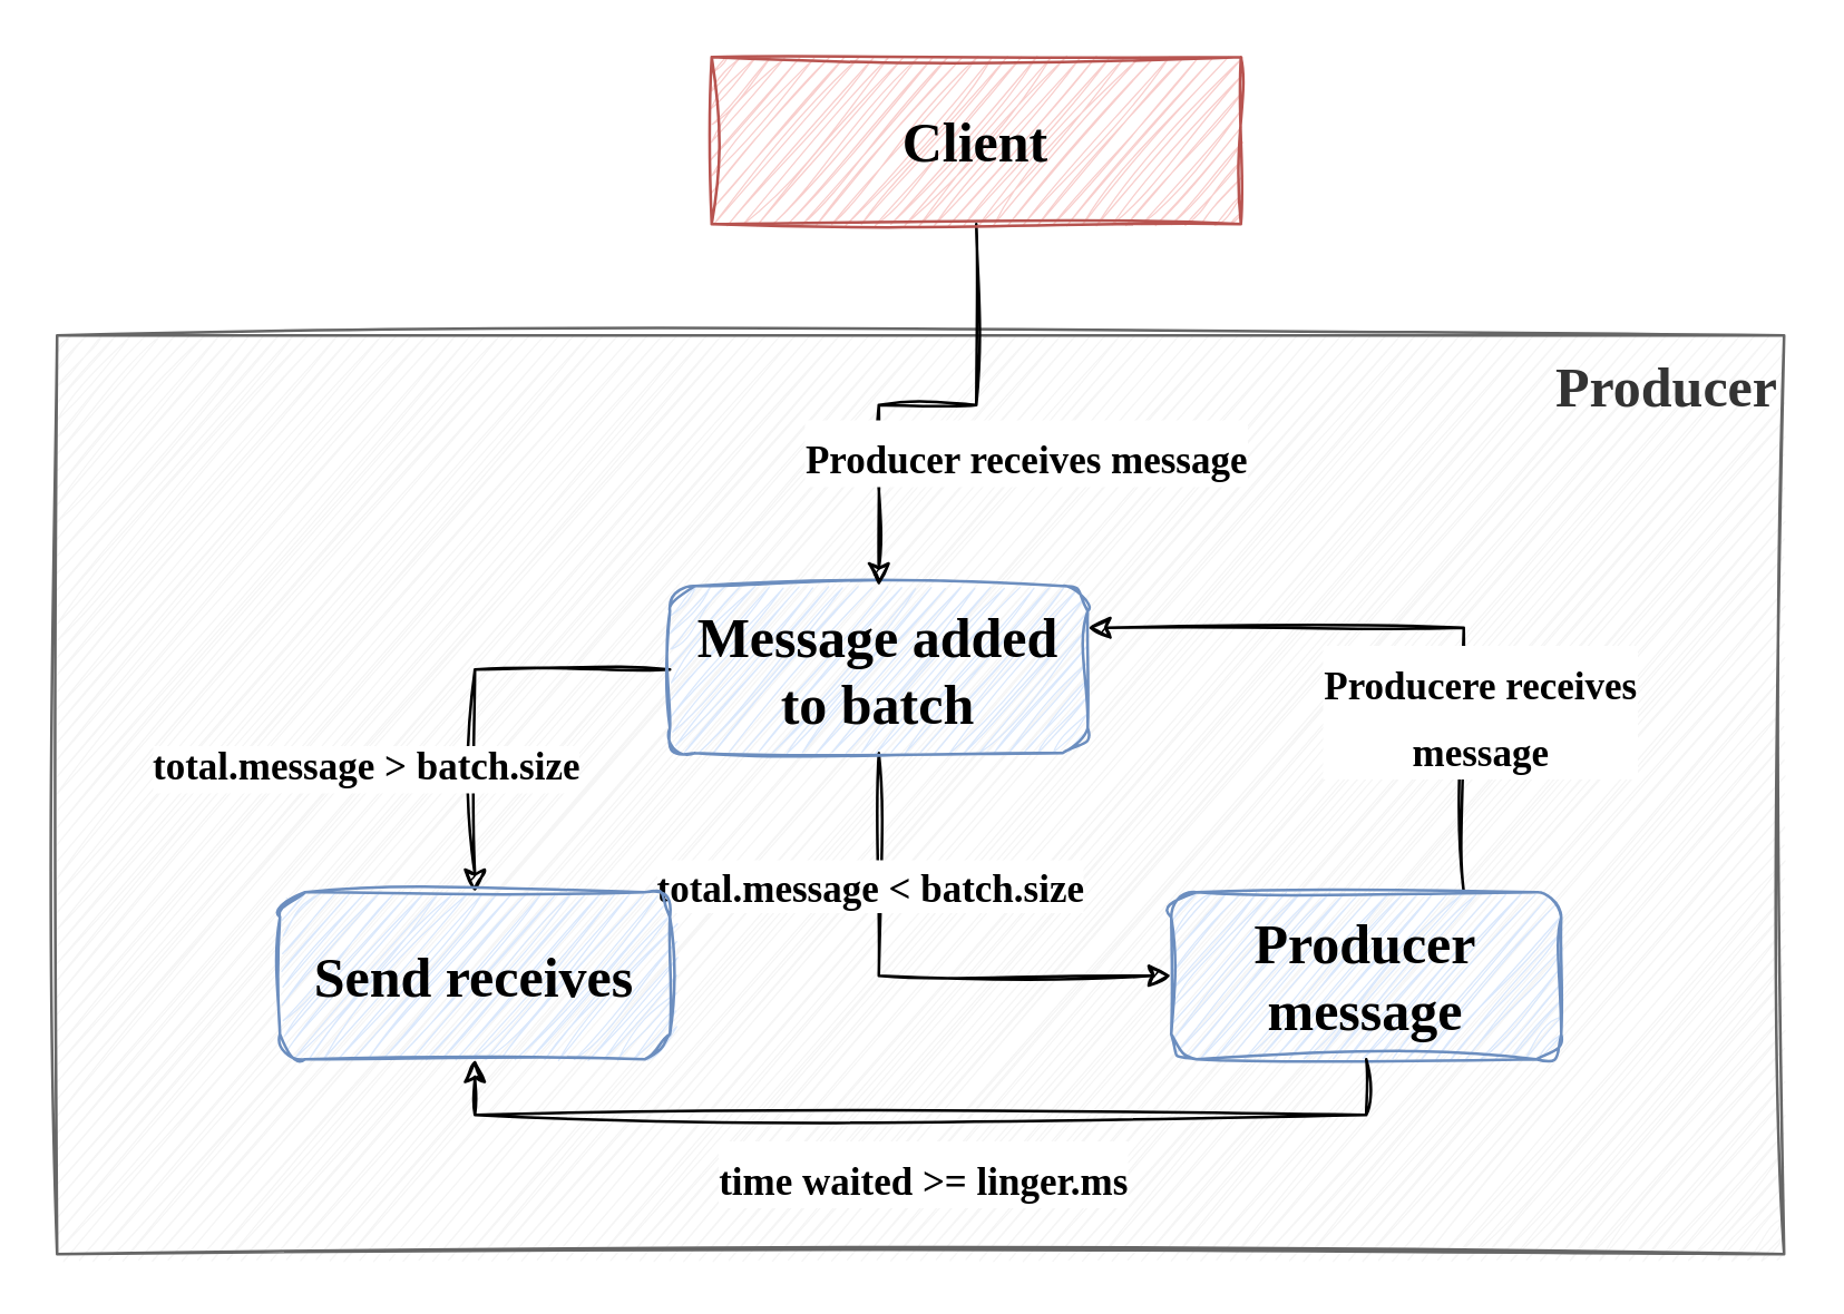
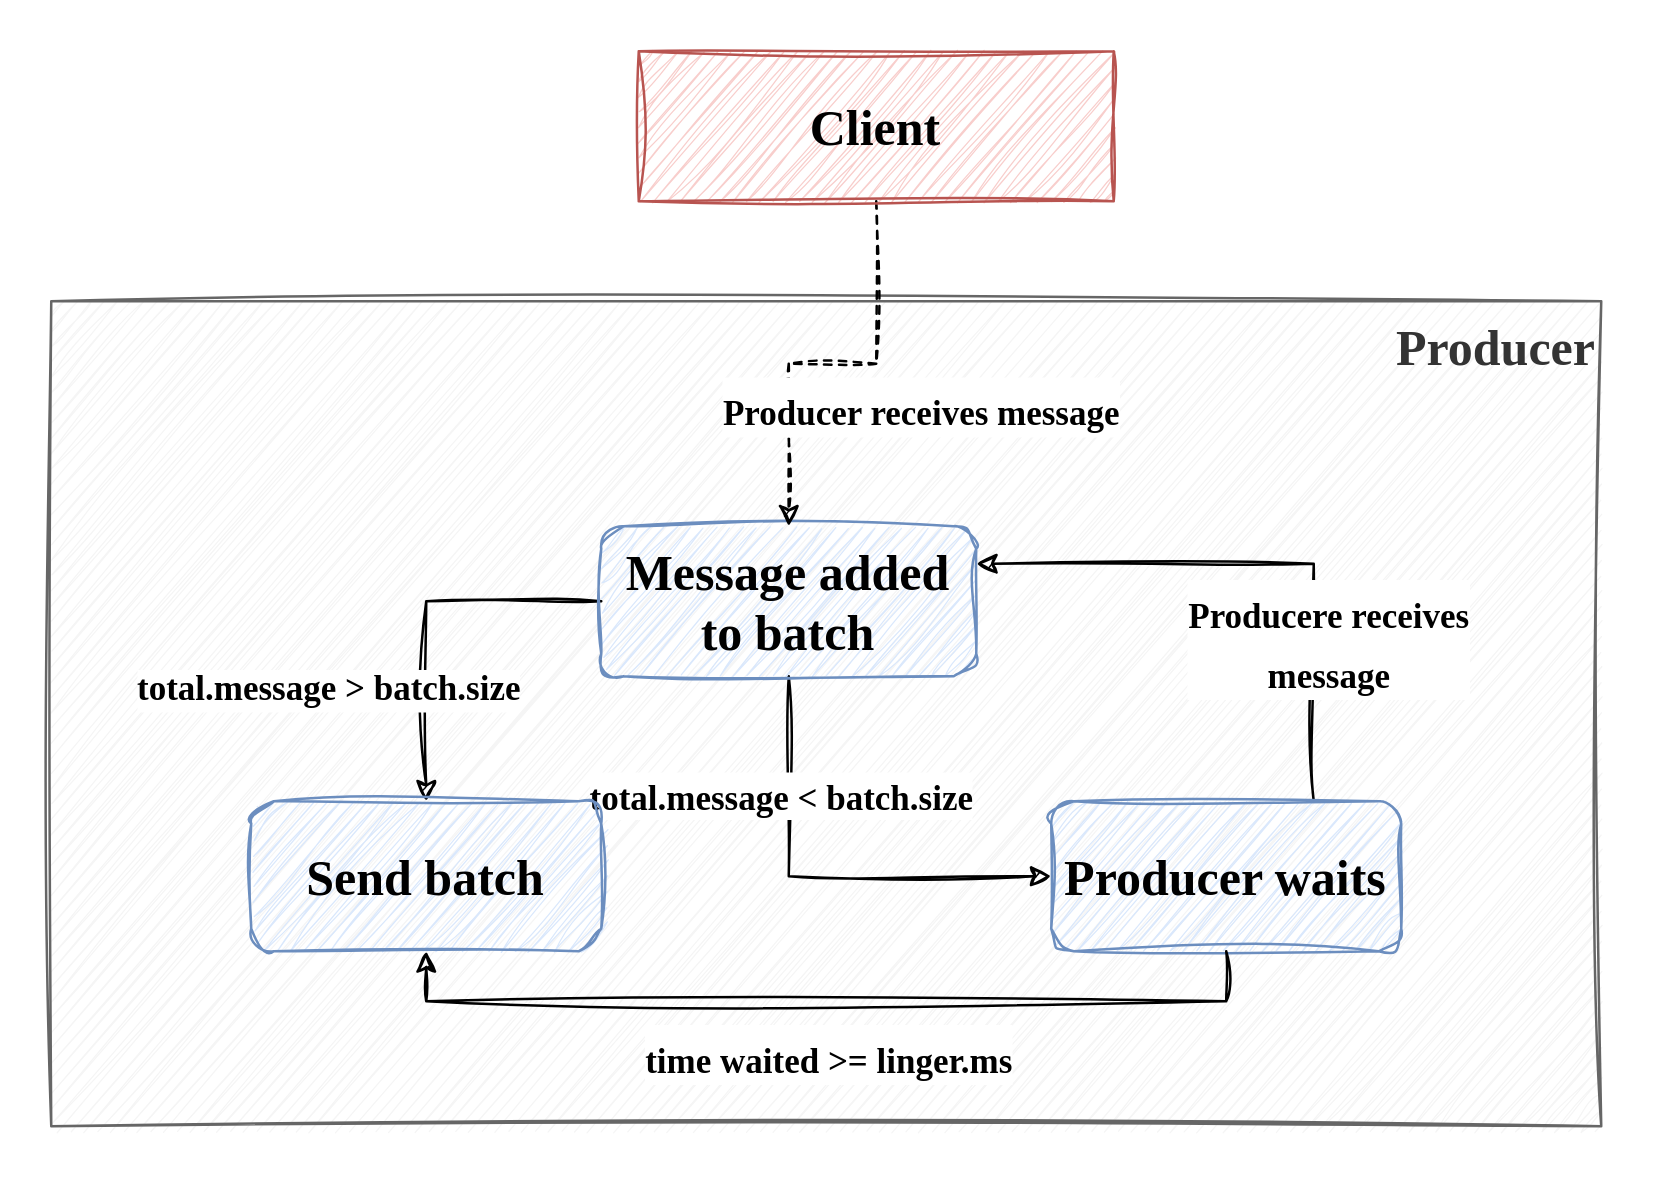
- <mxCell id="14" style="edgeStyle=orthogonalEdgeStyle;rounded=0;sketch=1;hachureGap=4;jiggle=2;curveFitting=1;orthogonalLoop=1;jettySize=auto;html=1;exitX=0.5;exitY=1;exitDx=0;exitDy=0;entryX=0.5;entryY=0;entryDx=0;entryDy=0;fontFamily=Architects Daughter;fontSource=https%3A%2F%2Ffonts.googleapis.com%2Fcss%3Ffamily%3DArchitects%2BDaughter;fontSize=16;" edge="1" parent="1" source="16" target="7"><mxGeometry relative="1" as="geometry" /></mxCell>
+ <mxCell id="14" style="edgeStyle=orthogonalEdgeStyle;rounded=0;sketch=1;hachureGap=4;jiggle=2;curveFitting=1;orthogonalLoop=1;jettySize=auto;html=1;exitX=0.5;exitY=1;exitDx=0;exitDy=0;entryX=0.5;entryY=0;entryDx=0;entryDy=0;fontFamily=Architects Daughter;fontSource=https%3A%2F%2Ffonts.googleapis.com%2Fcss%3Ffamily%3DArchitects%2BDaughter;fontSize=16;dashed=1;" edge="1" parent="1" source="16" target="7"><mxGeometry relative="1" as="geometry" /></mxCell>
- <mxCell id="13" value="Send receives" style="rounded=1;whiteSpace=wrap;html=1;sketch=1;hachureGap=4;jiggle=2;curveFitting=1;fontFamily=Architects Daughter;fontSource=https%3A%2F%2Ffonts.googleapis.com%2Fcss%3Ffamily%3DArchitects%2BDaughter;fontSize=20;fontStyle=1;fillColor=#dae8fc;strokeColor=#6c8ebf;" vertex="1" parent="1"><mxGeometry x="100" y="320" width="140" height="60" as="geometry" /></mxCell>
+ <mxCell id="13" value="Send batch" style="rounded=1;whiteSpace=wrap;html=1;sketch=1;hachureGap=4;jiggle=2;curveFitting=1;fontFamily=Architects Daughter;fontSource=https%3A%2F%2Ffonts.googleapis.com%2Fcss%3Ffamily%3DArchitects%2BDaughter;fontSize=20;fontStyle=1;fillColor=#dae8fc;strokeColor=#6c8ebf;" vertex="1" parent="1"><mxGeometry x="100" y="320" width="140" height="60" as="geometry" /></mxCell>
- <mxCell id="10" value="Producer message" style="rounded=1;whiteSpace=wrap;html=1;sketch=1;hachureGap=4;jiggle=2;curveFitting=1;fontFamily=Architects Daughter;fontSource=https%3A%2F%2Ffonts.googleapis.com%2Fcss%3Ffamily%3DArchitects%2BDaughter;fontSize=20;fontStyle=1;fillColor=#dae8fc;strokeColor=#6c8ebf;" vertex="1" parent="1"><mxGeometry x="420" y="320" width="140" height="60" as="geometry" /></mxCell>
+ <mxCell id="10" value="Producer waits" style="rounded=1;whiteSpace=wrap;html=1;sketch=1;hachureGap=4;jiggle=2;curveFitting=1;fontFamily=Architects Daughter;fontSource=https%3A%2F%2Ffonts.googleapis.com%2Fcss%3Ffamily%3DArchitects%2BDaughter;fontSize=20;fontStyle=1;fillColor=#dae8fc;strokeColor=#6c8ebf;" vertex="1" parent="1"><mxGeometry x="420" y="320" width="140" height="60" as="geometry" /></mxCell>
